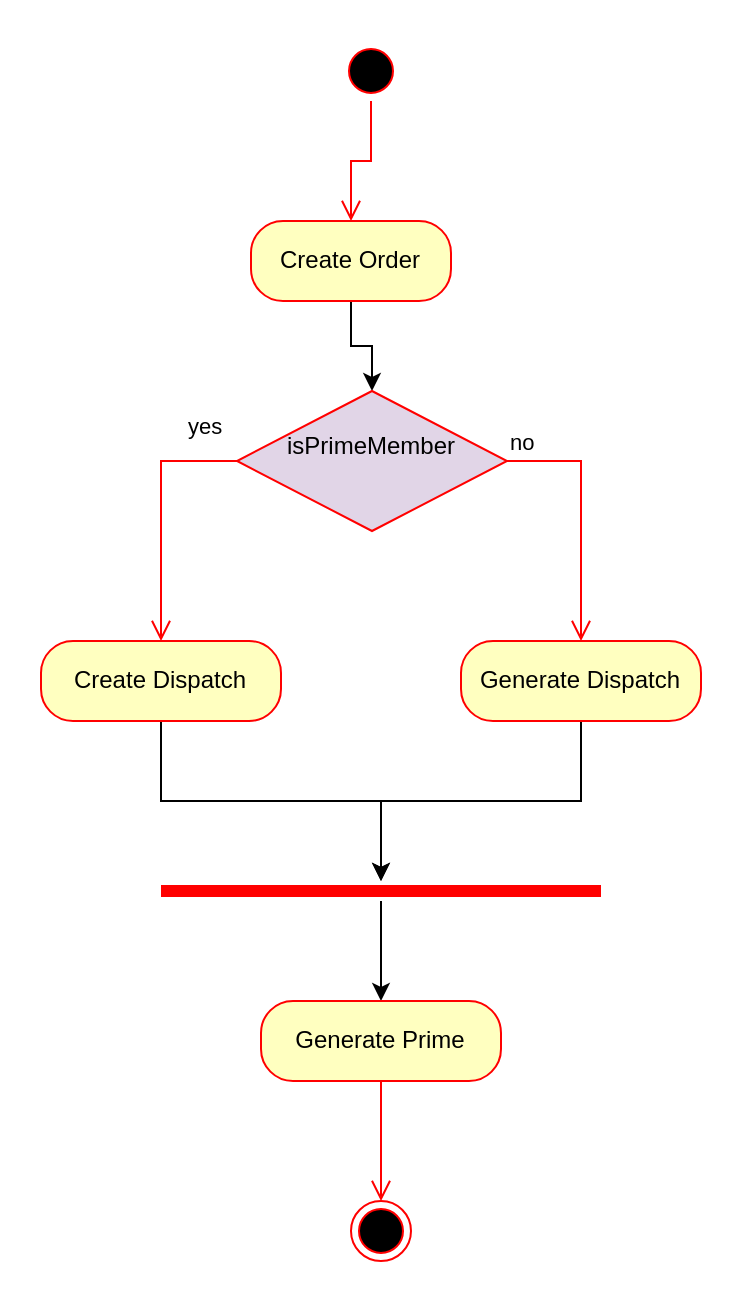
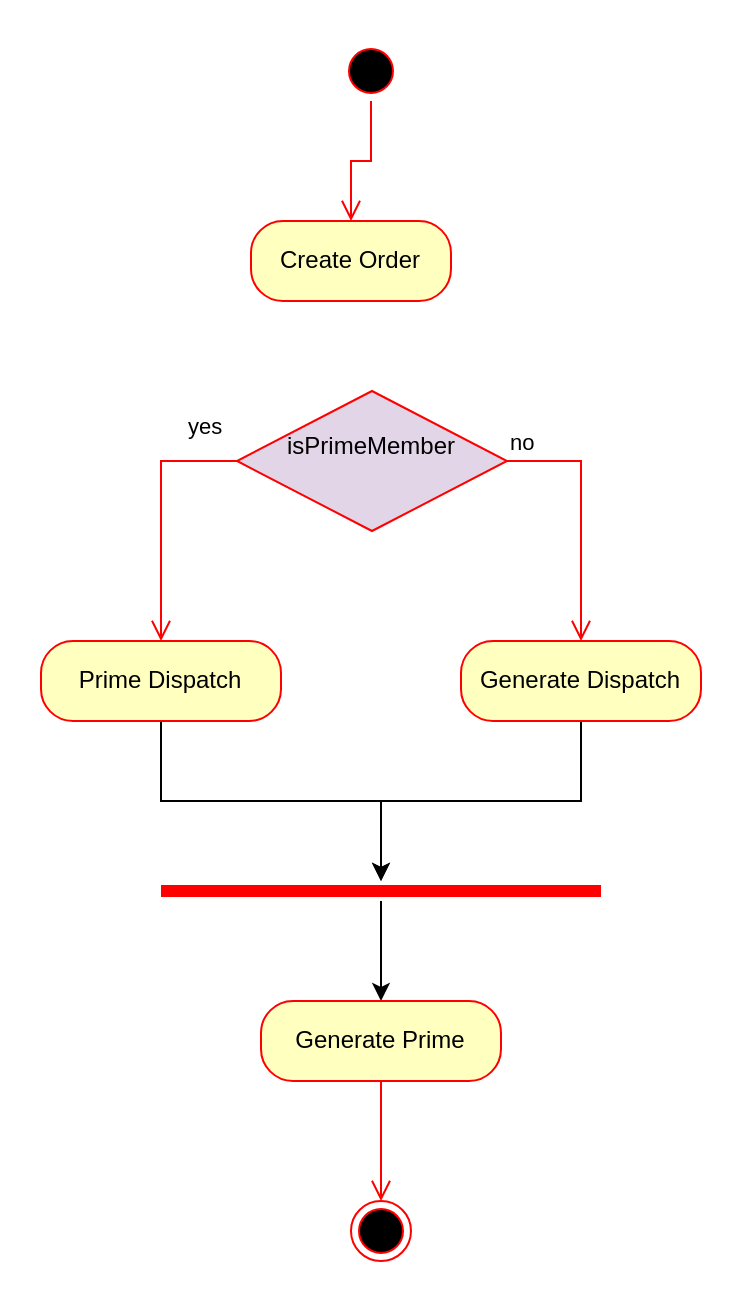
- <mxCell id="4" value="" style="edgeStyle=orthogonalEdgeStyle;rounded=0;orthogonalLoop=1;jettySize=auto;html=1;" edge="1" parent="1" source="5" target="6"><mxGeometry relative="1" as="geometry" /></mxCell>
- <mxCell id="12" value="Create Dispatch" style="rounded=1;whiteSpace=wrap;html=1;arcSize=40;fontColor=#000000;fillColor=#ffffc0;strokeColor=#ff0000;" vertex="1" parent="1"><mxGeometry x="20" y="320" width="120" height="40" as="geometry" /></mxCell>
+ <mxCell id="12" value="Prime Dispatch" style="rounded=1;whiteSpace=wrap;html=1;arcSize=40;fontColor=#000000;fillColor=#ffffc0;strokeColor=#ff0000;" vertex="1" parent="1"><mxGeometry x="20" y="320" width="120" height="40" as="geometry" /></mxCell>
